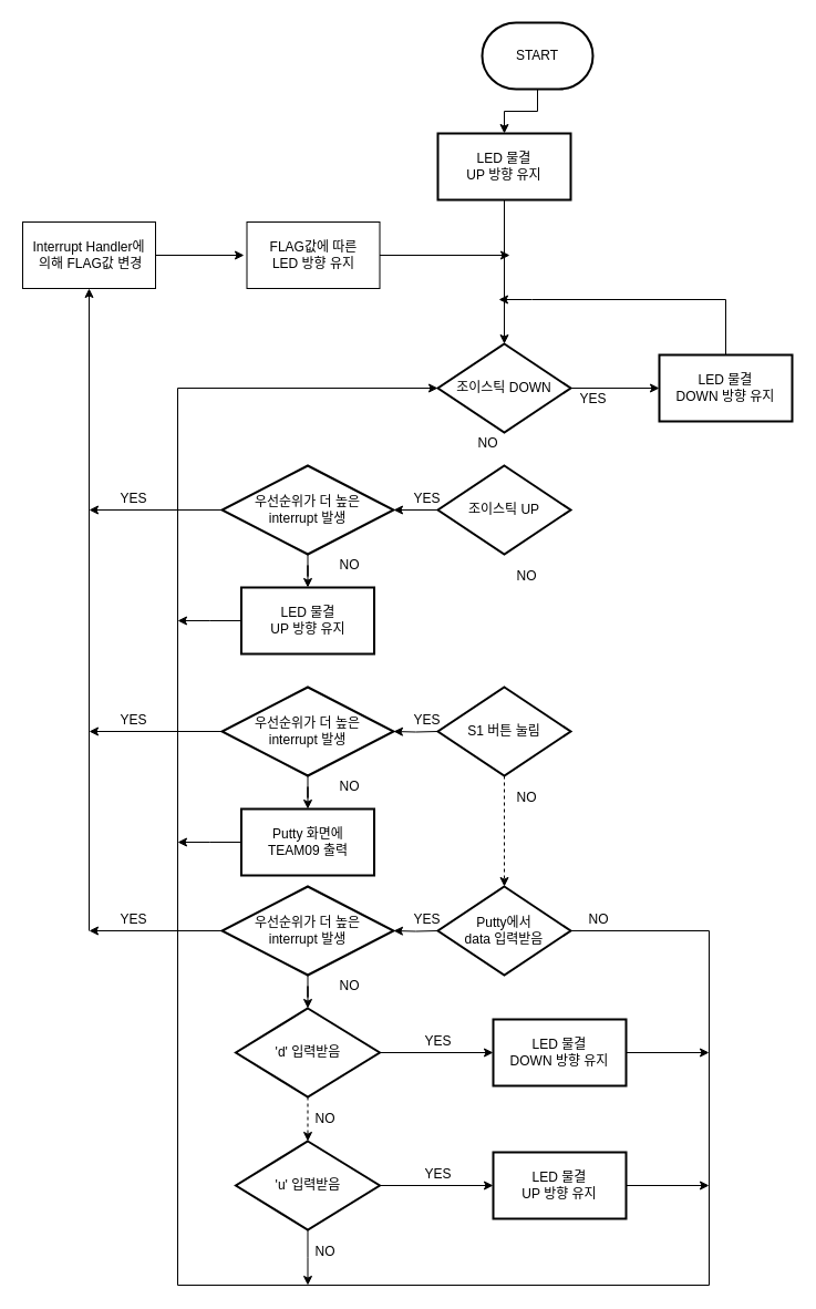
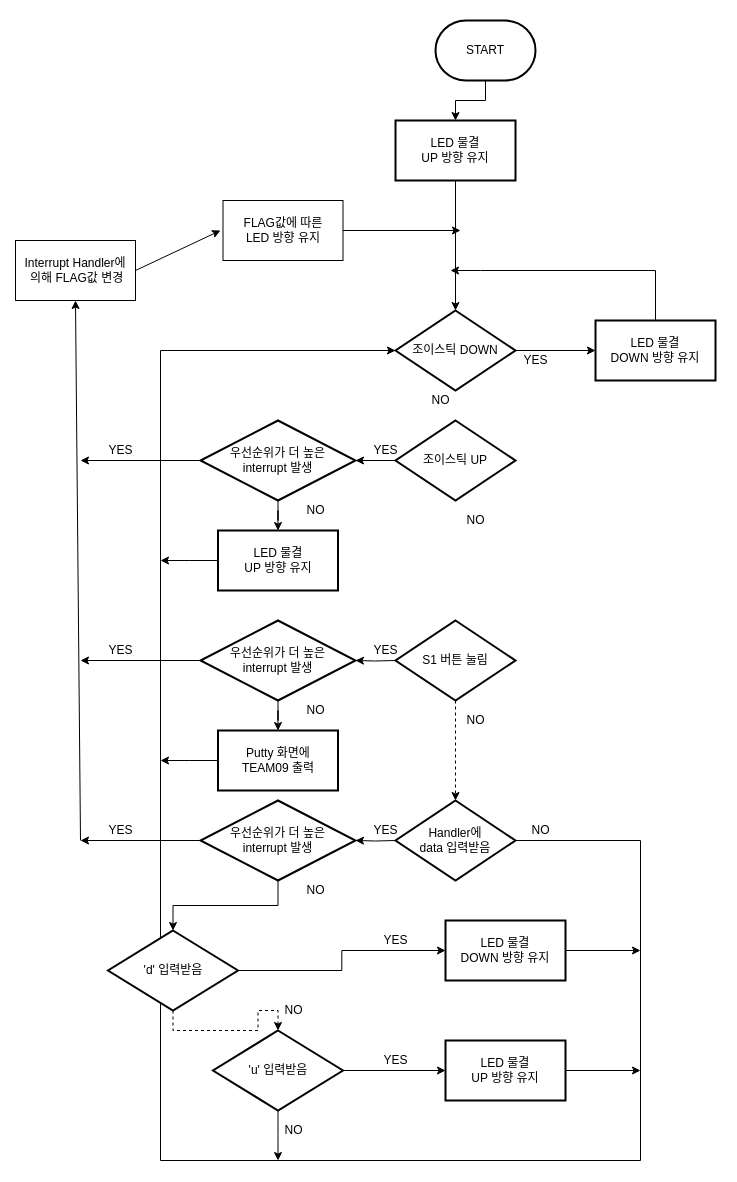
- <mxCell id="59" value="Interrupt Handler에&lt;br&gt;&amp;nbsp;의해 FLAG값 변경" style="rounded=0;whiteSpace=wrap;html=1;" parent="1" vertex="1"><mxGeometry x="20" y="200" width="120" height="60" as="geometry" /></mxCell>
+ <mxCell id="59" value="Interrupt Handler에&lt;br&gt;&amp;nbsp;의해 FLAG값 변경" style="rounded=0;whiteSpace=wrap;html=1;" parent="1" vertex="1"><mxGeometry x="15" y="240" width="120" height="60" as="geometry" /></mxCell>
- <mxCell id="33" value="Putty에서&lt;br&gt;data 입력받음" style="rhombus;whiteSpace=wrap;html=1;strokeWidth=2;" parent="1" vertex="1"><mxGeometry x="395" y="800" width="120" height="80" as="geometry" /></mxCell>
+ <mxCell id="33" value="Handler에&lt;br&gt;data 입력받음" style="rhombus;whiteSpace=wrap;html=1;strokeWidth=2;" parent="1" vertex="1"><mxGeometry x="395" y="800" width="120" height="80" as="geometry" /></mxCell>
- <mxCell id="42" value="'d' 입력받음" style="strokeWidth=2;html=1;shape=mxgraph.flowchart.decision;whiteSpace=wrap;" parent="1" vertex="1"><mxGeometry x="212.5" y="910" width="130" height="80" as="geometry" /></mxCell>
+ <mxCell id="42" value="'d' 입력받음" style="strokeWidth=2;html=1;shape=mxgraph.flowchart.decision;whiteSpace=wrap;" parent="1" vertex="1"><mxGeometry x="107.5" y="930" width="130" height="80" as="geometry" /></mxCell>
